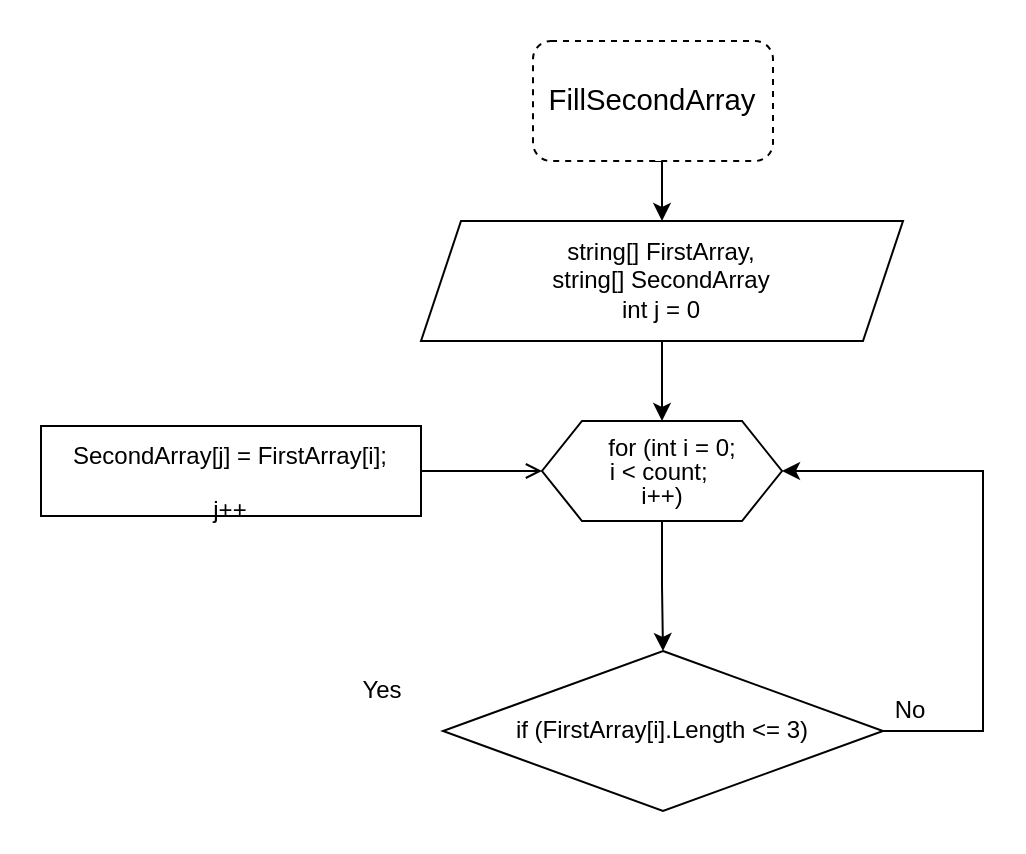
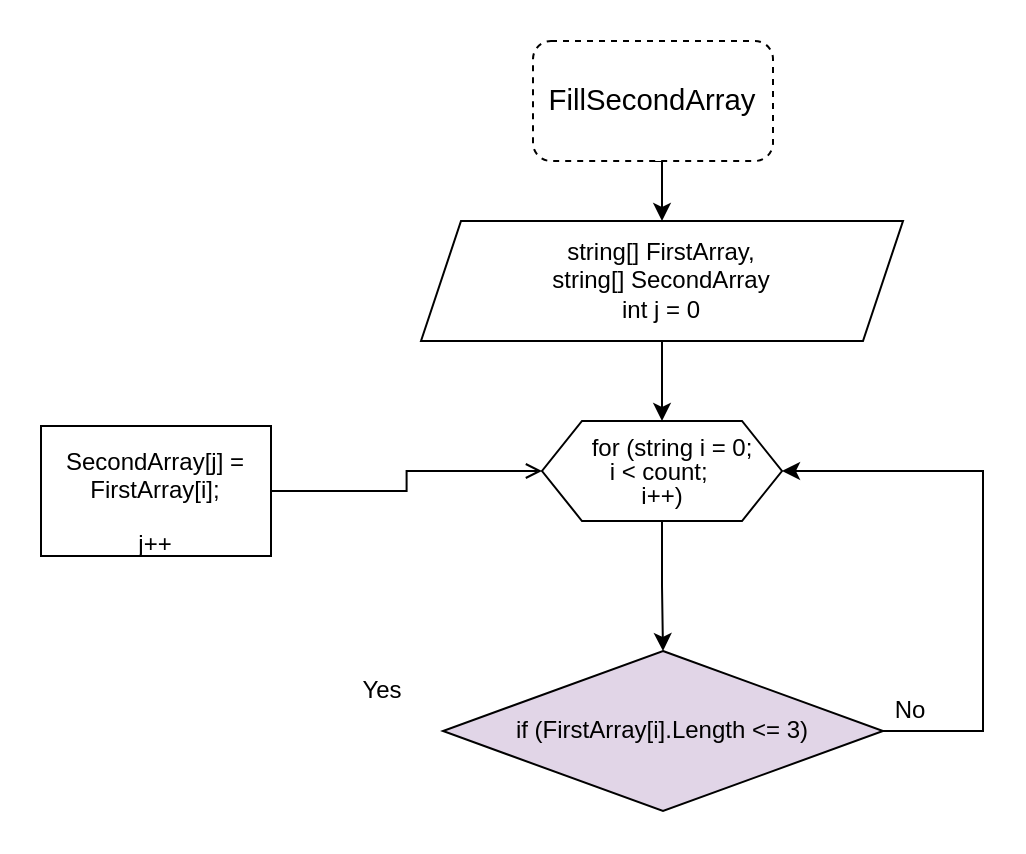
- <mxCell id="11" value="&lt;p style=&quot;margin-bottom:0cm;margin-bottom:.0001pt;line-height:&lt;br/&gt;normal&quot; class=&quot;MsoNormal&quot;&gt;&lt;span lang=&quot;EN-US&quot;&gt;SecondArray[j] = FirstArray[i];&lt;/span&gt;&lt;/p&gt;&lt;p style=&quot;margin-bottom:0cm;margin-bottom:.0001pt;line-height:&lt;br/&gt;normal&quot; class=&quot;MsoNormal&quot;&gt;&lt;span style=&quot;background-color: initial;&quot;&gt;j++&lt;/span&gt;&lt;/p&gt;" style="whiteSpace=wrap;html=1;" vertex="1" parent="1"><mxGeometry x="20" y="212.5" width="190" height="45" as="geometry" /></mxCell>
+ <mxCell id="11" value="&lt;p style=&quot;margin-bottom:0cm;margin-bottom:.0001pt;line-height:&lt;br/&gt;normal&quot; class=&quot;MsoNormal&quot;&gt;&lt;span lang=&quot;EN-US&quot;&gt;SecondArray[j] = FirstArray[i];&lt;/span&gt;&lt;/p&gt;&lt;p style=&quot;margin-bottom:0cm;margin-bottom:.0001pt;line-height:&lt;br/&gt;normal&quot; class=&quot;MsoNormal&quot;&gt;&lt;span style=&quot;background-color: initial;&quot;&gt;j++&lt;/span&gt;&lt;/p&gt;" style="whiteSpace=wrap;html=1;" vertex="1" parent="1"><mxGeometry x="20" y="212.5" width="115" height="65" as="geometry" /></mxCell>
- <mxCell id="7" value="&lt;p style=&quot;line-height: 0;&quot; class=&quot;MsoNormal&quot;&gt;&lt;span lang=&quot;EN-US&quot;&gt;&amp;nbsp; &amp;nbsp; for (int i = 0;&amp;nbsp;&lt;/span&gt;&lt;/p&gt;&lt;p style=&quot;line-height: 0;&quot; class=&quot;MsoNormal&quot;&gt;&lt;span style=&quot;background-color: initial;&quot;&gt;i &amp;lt; count;&amp;nbsp;&lt;/span&gt;&lt;/p&gt;&lt;p style=&quot;line-height: 0;&quot; class=&quot;MsoNormal&quot;&gt;&lt;span style=&quot;background-color: initial;&quot;&gt;i++)&lt;/span&gt;&lt;/p&gt;" style="shape=hexagon;perimeter=hexagonPerimeter2;whiteSpace=wrap;html=1;fixedSize=1;verticalAlign=middle;" vertex="1" parent="1"><mxGeometry x="270.5" y="210" width="120" height="50" as="geometry" /></mxCell>
+ <mxCell id="7" value="&lt;p style=&quot;line-height: 0;&quot; class=&quot;MsoNormal&quot;&gt;&lt;span lang=&quot;EN-US&quot;&gt;&amp;nbsp; &amp;nbsp; for (string i = 0;&amp;nbsp;&lt;/span&gt;&lt;/p&gt;&lt;p style=&quot;line-height: 0;&quot; class=&quot;MsoNormal&quot;&gt;&lt;span style=&quot;background-color: initial;&quot;&gt;i &amp;lt; count;&amp;nbsp;&lt;/span&gt;&lt;/p&gt;&lt;p style=&quot;line-height: 0;&quot; class=&quot;MsoNormal&quot;&gt;&lt;span style=&quot;background-color: initial;&quot;&gt;i++)&lt;/span&gt;&lt;/p&gt;" style="shape=hexagon;perimeter=hexagonPerimeter2;whiteSpace=wrap;html=1;fixedSize=1;verticalAlign=middle;" vertex="1" parent="1"><mxGeometry x="270.5" y="210" width="120" height="50" as="geometry" /></mxCell>
- <mxCell id="9" value="&lt;span lang=&quot;EN-US&quot;&gt;if&amp;nbsp;(FirstArray[i].Length &amp;lt;= 3)&lt;/span&gt;" style="rhombus;whiteSpace=wrap;html=1;" vertex="1" parent="1"><mxGeometry x="221" y="325" width="220" height="80" as="geometry" /></mxCell>
+ <mxCell id="9" value="&lt;span lang=&quot;EN-US&quot;&gt;if&amp;nbsp;(FirstArray[i].Length &amp;lt;= 3)&lt;/span&gt;" style="rhombus;whiteSpace=wrap;html=1;fillColor=#e1d5e7;" vertex="1" parent="1"><mxGeometry x="221" y="325" width="220" height="80" as="geometry" /></mxCell>
